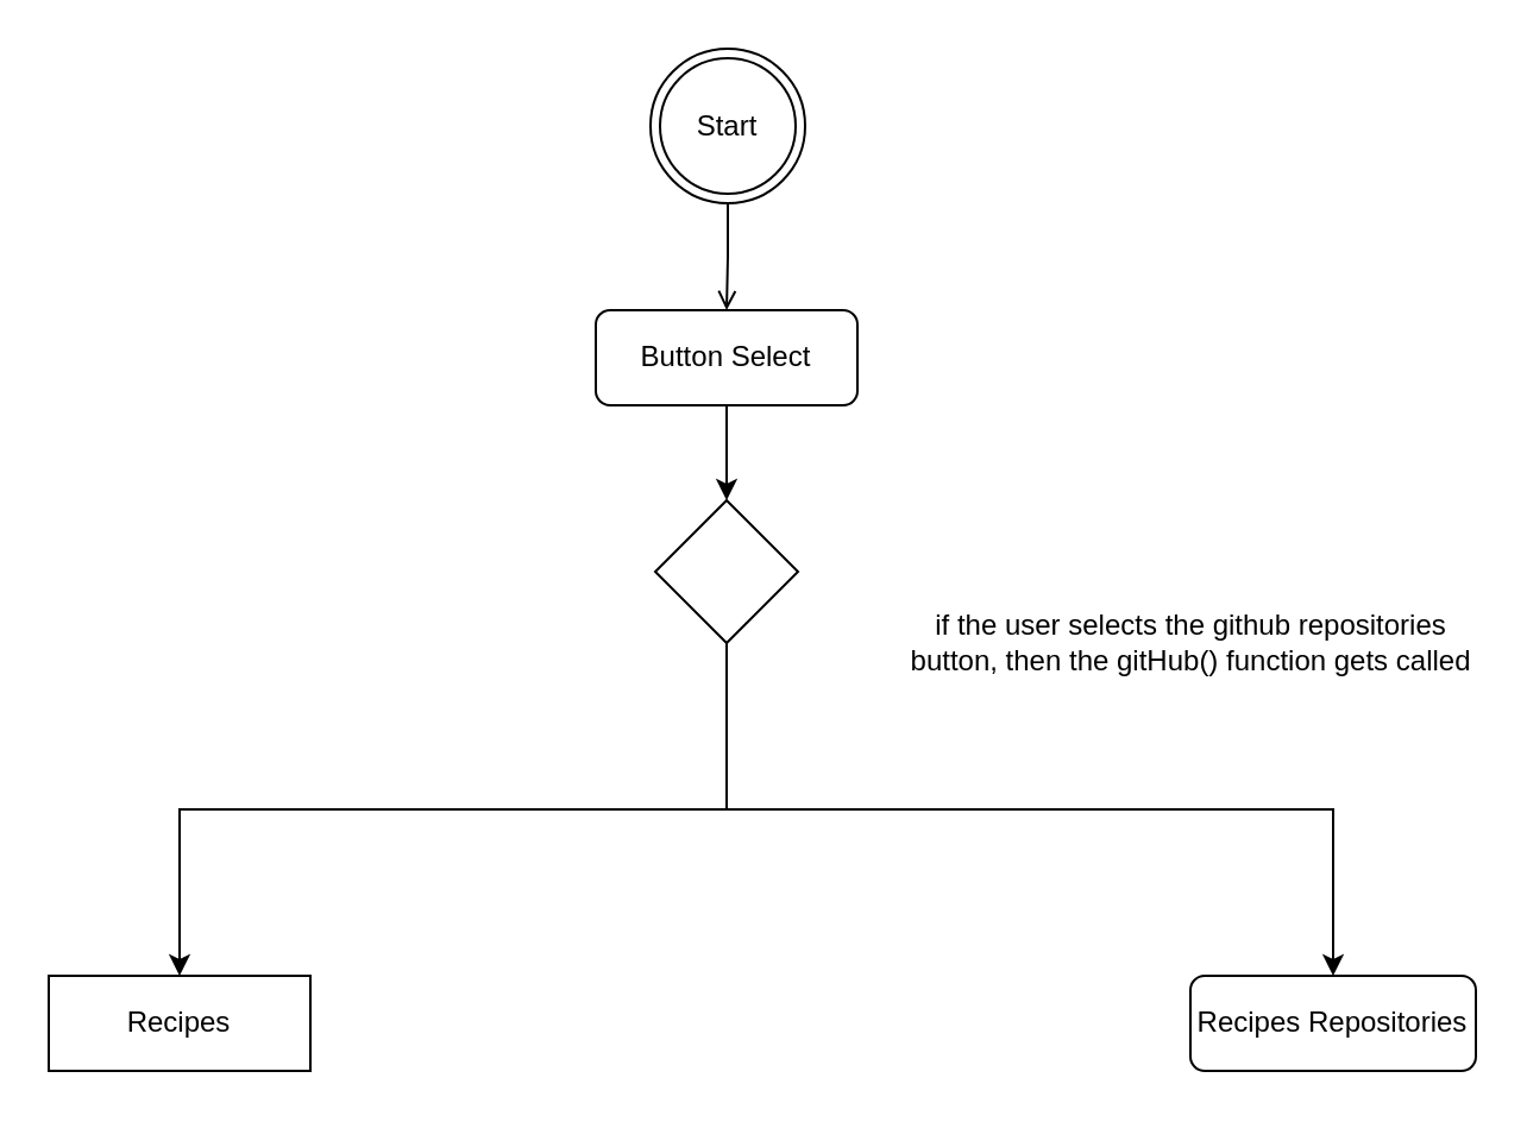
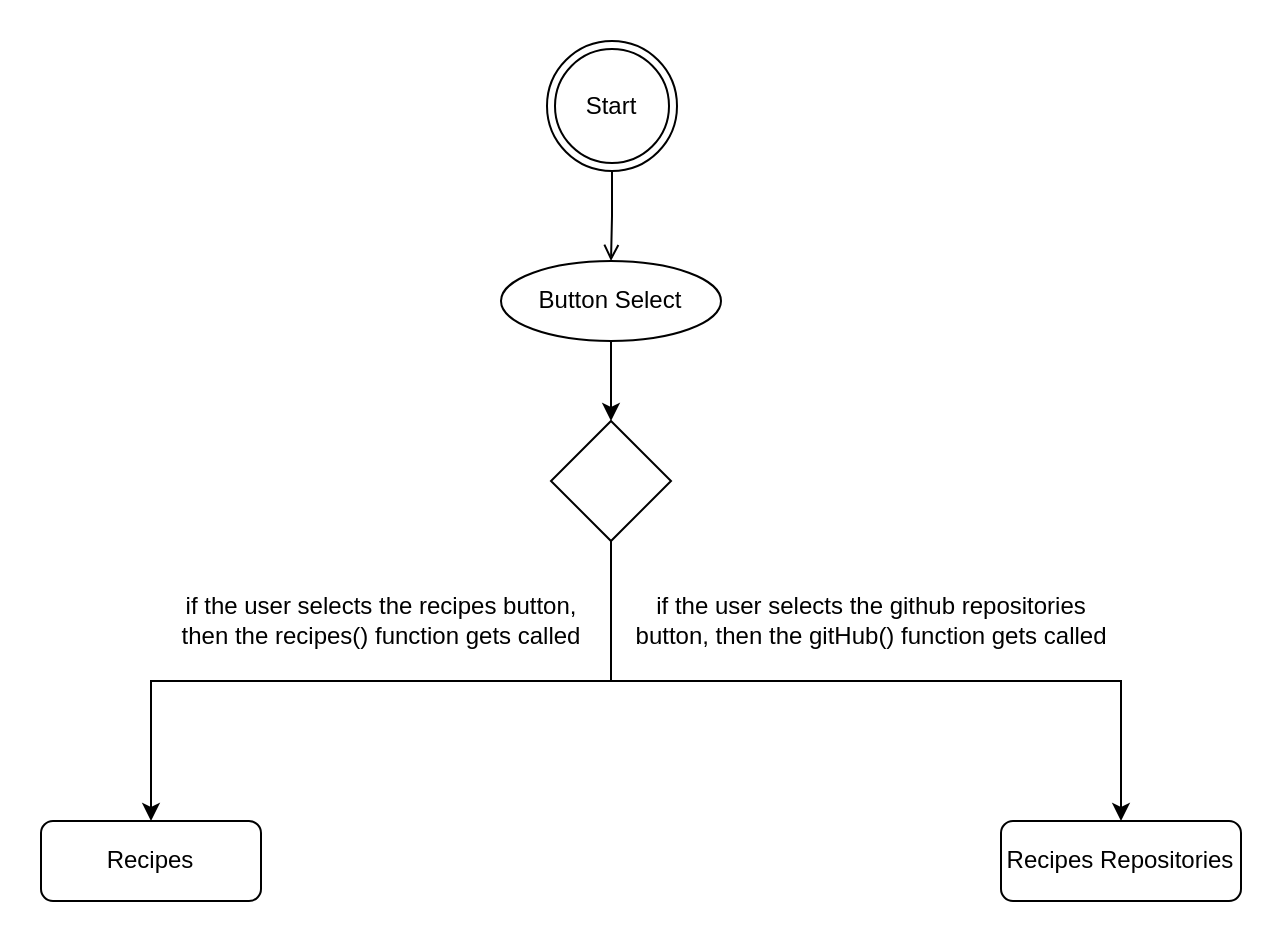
- <mxCell id="4" value="Button Select" style="rounded=1;whiteSpace=wrap;html=1;" parent="1" vertex="1"><mxGeometry x="250" y="130" width="110" height="40" as="geometry" /></mxCell>
+ <mxCell id="4" value="Button Select" style="ellipse;whiteSpace=wrap;html=1;" parent="1" vertex="1"><mxGeometry x="250" y="130" width="110" height="40" as="geometry" /></mxCell>
- <mxCell id="8" value="if the user selects the github repositories &lt;br&gt;button, then the gitHub() function gets called" style="text;html=1;align=center;verticalAlign=middle;resizable=0;points=[];autosize=1;strokeColor=none;fillColor=none;" parent="1" vertex="1"><mxGeometry x="370" y="250" width="260" height="40" as="geometry" /></mxCell>
+ <mxCell id="8" value="if the user selects the github repositories &lt;br&gt;button, then the gitHub() function gets called" style="text;html=1;align=center;verticalAlign=middle;resizable=0;points=[];autosize=1;strokeColor=none;fillColor=none;" parent="1" vertex="1"><mxGeometry x="305" y="290" width="260" height="40" as="geometry" /></mxCell>
+ <mxCell id="6" value="if the user selects the recipes button, &lt;br&gt;then the recipes() function gets called" style="text;html=1;align=center;verticalAlign=middle;resizable=0;points=[];autosize=1;strokeColor=none;fillColor=none;" parent="1" vertex="1"><mxGeometry x="80" y="290" width="220" height="40" as="geometry" /></mxCell>
- <mxCell id="5" value="Recipes" style="whiteSpace=wrap;html=1;rounded=0;" parent="1" vertex="1"><mxGeometry x="20" y="410" width="110" height="40" as="geometry" /></mxCell>
+ <mxCell id="5" value="Recipes" style="rounded=1;whiteSpace=wrap;html=1;" parent="1" vertex="1"><mxGeometry x="20" y="410" width="110" height="40" as="geometry" /></mxCell>
